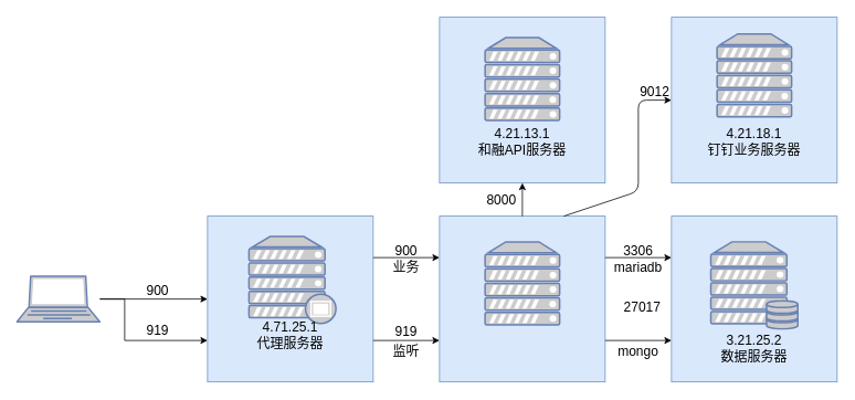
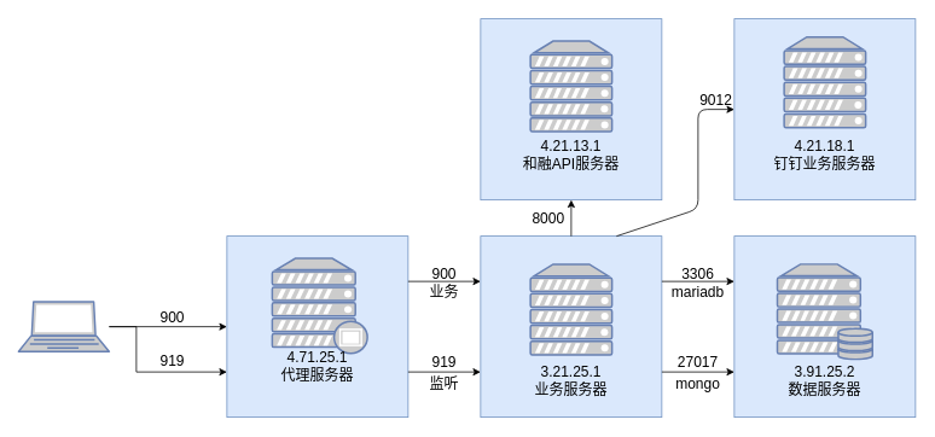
- <mxCell id="26" value="27017" style="text;html=1;strokeColor=none;fillColor=none;align=center;verticalAlign=middle;whiteSpace=wrap;rounded=0;fontSize=16;" parent="1" vertex="1"><mxGeometry x="755" y="359" width="40" height="20" as="geometry" /></mxCell>
+ <mxCell id="26" value="27017" style="text;html=1;strokeColor=none;fillColor=none;align=center;verticalAlign=middle;whiteSpace=wrap;rounded=0;fontSize=16;" parent="1" vertex="1"><mxGeometry x="750" y="389" width="40" height="20" as="geometry" /></mxCell>
+ <mxCell id="10" value="3.21.25.1&lt;br&gt;业务服务器" style="text;html=1;strokeColor=none;fillColor=none;align=center;verticalAlign=middle;whiteSpace=wrap;rounded=0;fontSize=16;" parent="1" vertex="1"><mxGeometry x="542" y="409" width="176" height="20" as="geometry" /></mxCell>
- <mxCell id="11" value="3.21.25.2&lt;br&gt;数据服务器" style="text;html=1;strokeColor=none;fillColor=none;align=center;verticalAlign=middle;whiteSpace=wrap;rounded=0;fontSize=16;" parent="1" vertex="1"><mxGeometry x="822" y="409" width="176" height="20" as="geometry" /></mxCell>
+ <mxCell id="11" value="3.91.25.2&lt;br&gt;数据服务器" style="text;html=1;strokeColor=none;fillColor=none;align=center;verticalAlign=middle;whiteSpace=wrap;rounded=0;fontSize=16;" parent="1" vertex="1"><mxGeometry x="822" y="409" width="176" height="20" as="geometry" /></mxCell>
